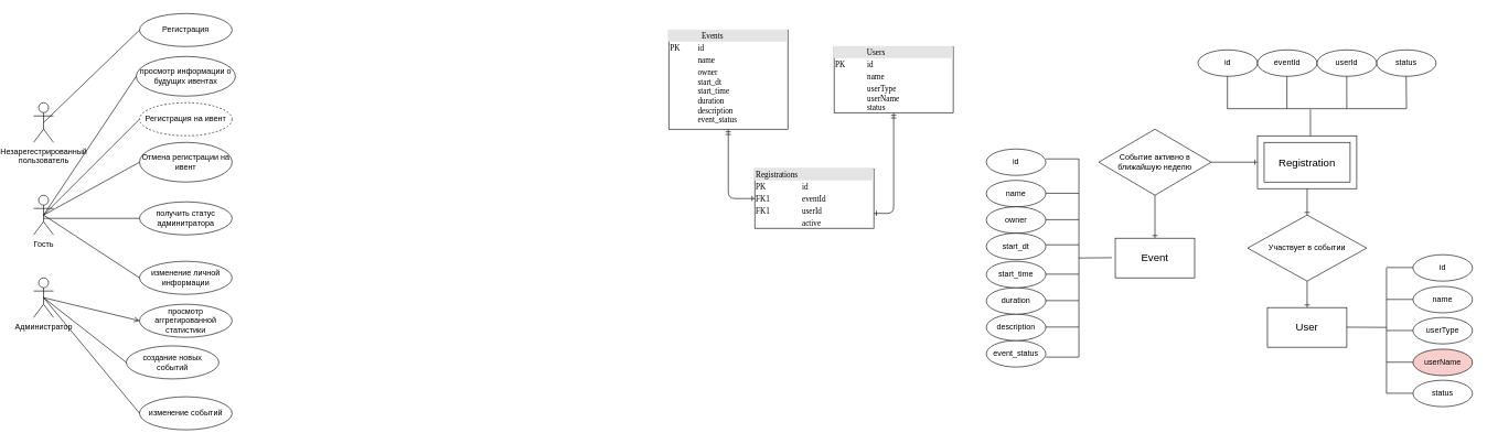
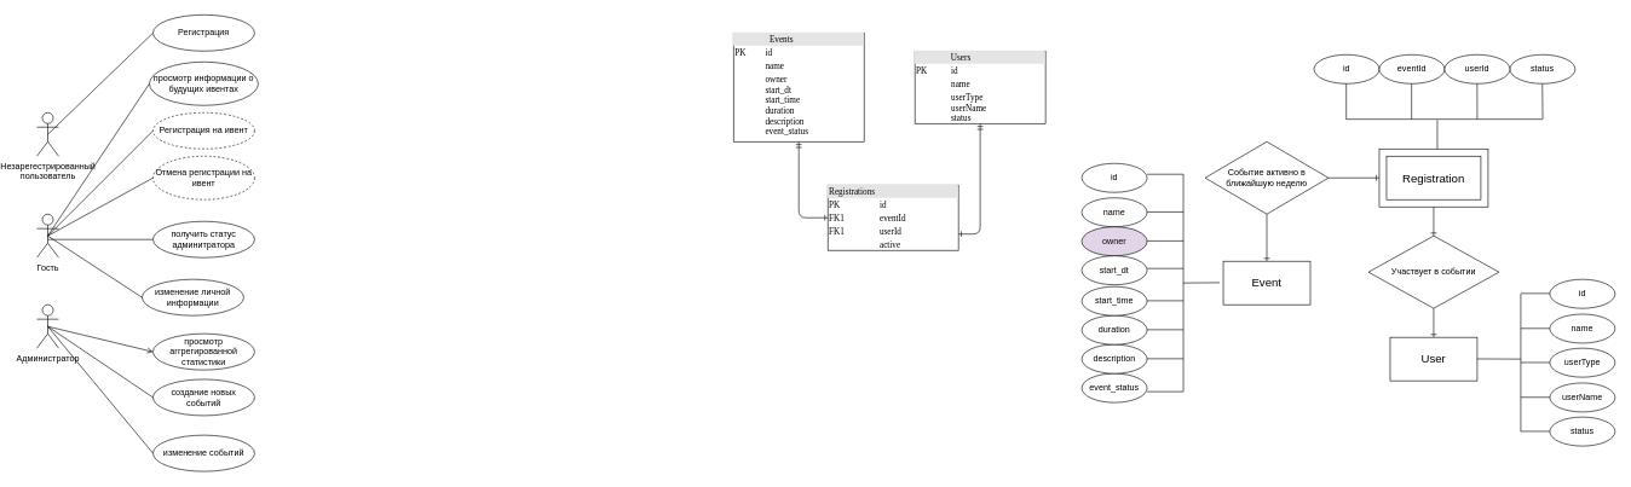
- <mxCell id="63" value="Отмена регистрации на ивент" style="ellipse;whiteSpace=wrap;html=1;fillColor=none;" vertex="1" parent="1"><mxGeometry x="180" y="215" width="140" height="60" as="geometry" /></mxCell>
+ <mxCell id="63" value="Отмена регистрации на ивент" style="ellipse;whiteSpace=wrap;html=1;fillColor=none;dashed=1;" vertex="1" parent="1"><mxGeometry x="180" y="215" width="140" height="60" as="geometry" /></mxCell>
- <mxCell id="29" value="owner" style="ellipse;whiteSpace=wrap;html=1;" vertex="1" parent="22"><mxGeometry y="87.5" width="90" height="40" as="geometry" /></mxCell>
+ <mxCell id="29" value="owner" style="ellipse;whiteSpace=wrap;html=1;fillColor=#e1d5e7;" vertex="1" parent="22"><mxGeometry y="87.5" width="90" height="40" as="geometry" /></mxCell>
- <mxCell id="68" value="изменение личной информации" style="ellipse;whiteSpace=wrap;html=1;fillColor=none;" vertex="1" parent="1"><mxGeometry x="180" y="395" width="140" height="50" as="geometry" /></mxCell>
+ <mxCell id="68" value="изменение личной информации" style="ellipse;whiteSpace=wrap;html=1;fillColor=none;" vertex="1" parent="1"><mxGeometry x="165" y="385" width="140" height="50" as="geometry" /></mxCell>
- <mxCell id="66" value="создание новых событий" style="ellipse;whiteSpace=wrap;html=1;fillColor=none;" vertex="1" parent="1"><mxGeometry x="160" y="523" width="140" height="50" as="geometry" /></mxCell>
+ <mxCell id="66" value="создание новых событий" style="ellipse;whiteSpace=wrap;html=1;fillColor=none;" vertex="1" parent="1"><mxGeometry x="180" y="523" width="140" height="50" as="geometry" /></mxCell>
- <mxCell id="49" value="userName" style="ellipse;whiteSpace=wrap;html=1;fillColor=#f8cecc;" vertex="1" parent="1"><mxGeometry x="2105" y="528" width="90" height="40" as="geometry" /></mxCell>
+ <mxCell id="49" value="userName" style="ellipse;whiteSpace=wrap;html=1;" vertex="1" parent="1"><mxGeometry x="2105" y="528" width="90" height="40" as="geometry" /></mxCell>
